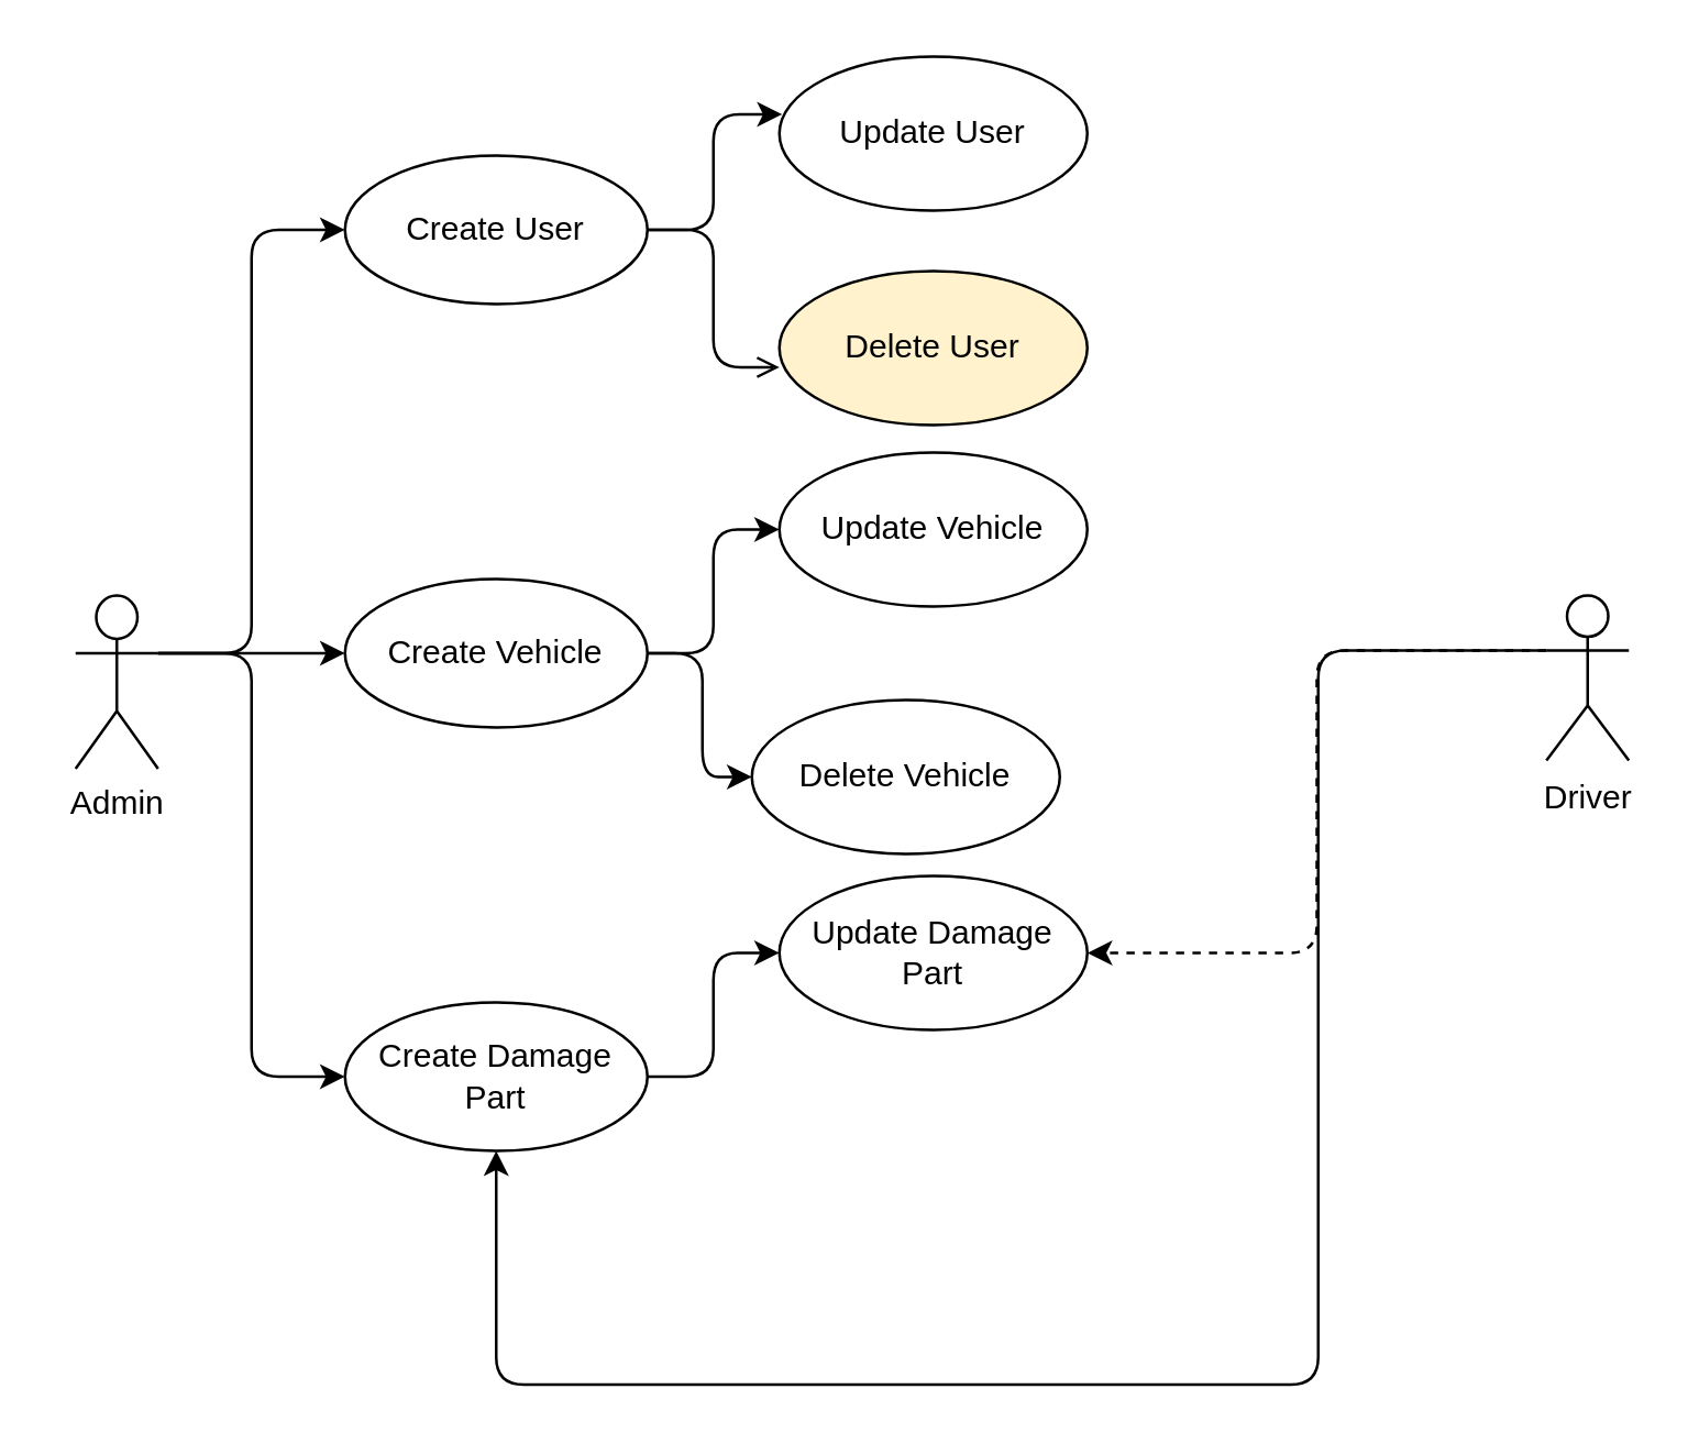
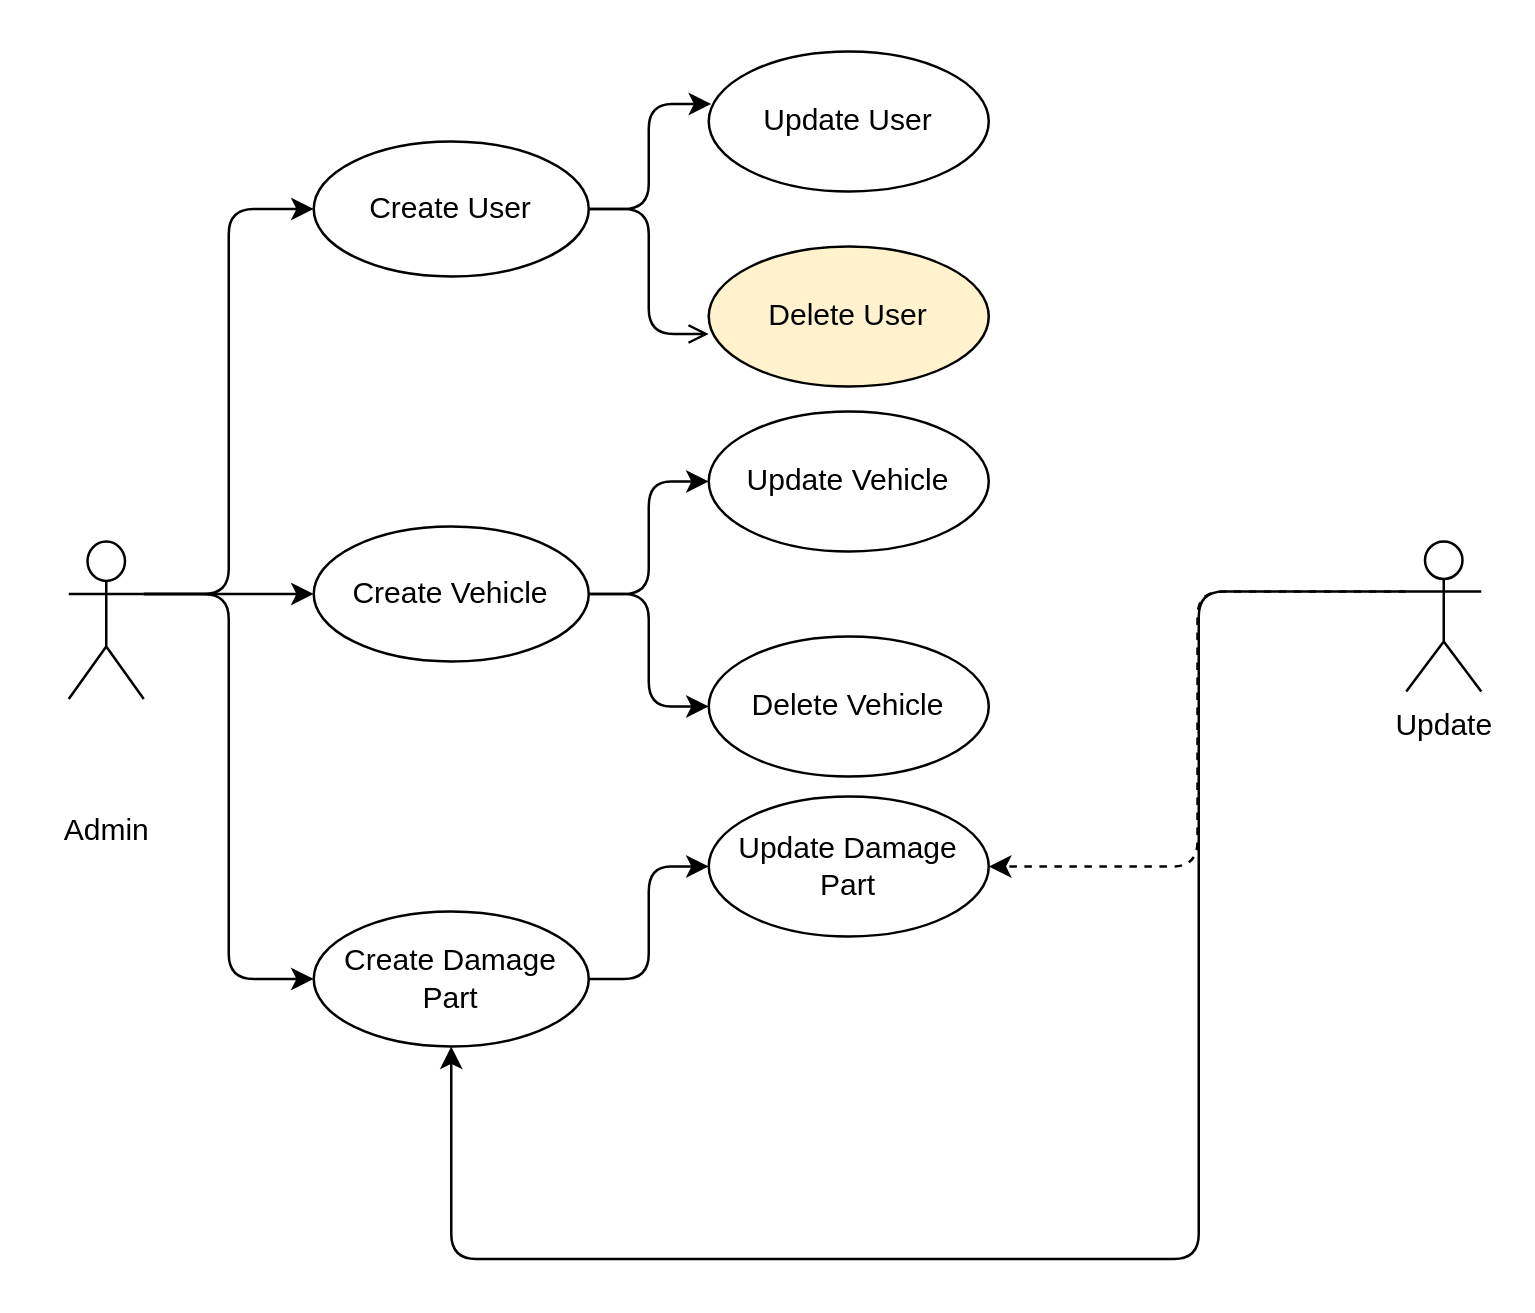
- <mxCell id="17" value="Delete Vehicle" style="ellipse;whiteSpace=wrap;html=1;rounded=1;" parent="1" vertex="1"><mxGeometry x="273" y="254" width="112" height="56" as="geometry" /></mxCell>
+ <mxCell id="17" value="Delete Vehicle" style="ellipse;whiteSpace=wrap;html=1;rounded=1;" parent="1" vertex="1"><mxGeometry x="283" y="254" width="112" height="56" as="geometry" /></mxCell>
- <mxCell id="22" value="Driver" style="shape=umlActor;verticalLabelPosition=bottom;verticalAlign=top;html=1;outlineConnect=0;rounded=1;" parent="1" vertex="1"><mxGeometry x="562" y="216" width="30" height="60" as="geometry" /></mxCell>
+ <mxCell id="22" value="Update" style="shape=umlActor;verticalLabelPosition=bottom;verticalAlign=top;html=1;outlineConnect=0;rounded=1;" parent="1" vertex="1"><mxGeometry x="562" y="216" width="30" height="60" as="geometry" /></mxCell>
- <mxCell id="18" value="Admin" style="text;html=1;align=center;verticalAlign=middle;resizable=0;points=[];autosize=1;strokeColor=none;fillColor=none;rounded=1;" parent="1" vertex="1"><mxGeometry x="20" y="283" width="44" height="18" as="geometry" /></mxCell>
+ <mxCell id="18" value="Admin" style="text;html=1;align=center;verticalAlign=middle;resizable=0;points=[];autosize=1;strokeColor=none;fillColor=none;rounded=1;" parent="1" vertex="1"><mxGeometry x="20" y="323" width="44" height="18" as="geometry" /></mxCell>
